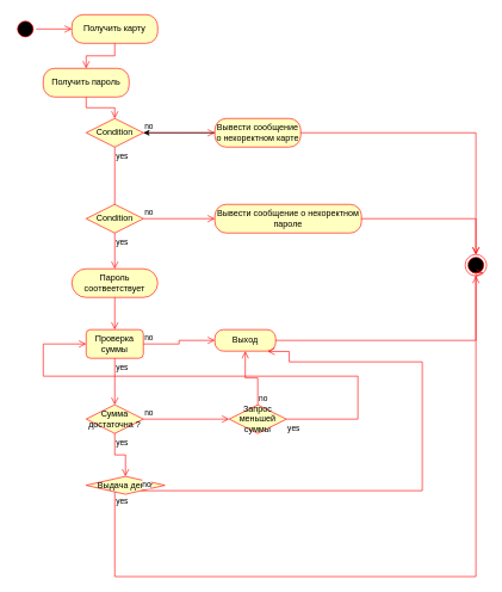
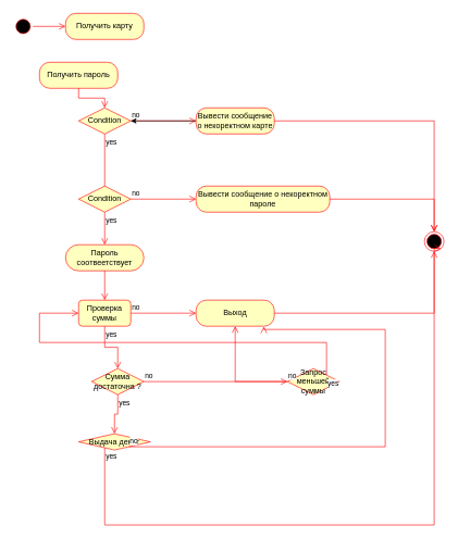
- <mxCell id="6" value="" style="edgeStyle=orthogonalEdgeStyle;html=1;verticalAlign=bottom;endArrow=open;endSize=8;strokeColor=#ff0000;rounded=0;entryX=0.5;entryY=0;entryDx=0;entryDy=0;" edge="1" source="5" parent="1" target="7"><mxGeometry relative="1" as="geometry"><mxPoint x="160" y="265" as="targetPoint" /><Array as="points" /></mxGeometry></mxCell>
- <mxCell id="25" value="Выход" style="rounded=1;whiteSpace=wrap;html=1;arcSize=40;fontColor=#000000;fillColor=#ffffc0;strokeColor=#ff0000;" vertex="1" parent="1"><mxGeometry x="300" y="460" width="85" height="30" as="geometry" /></mxCell>
+ <mxCell id="25" value="Выход" style="rounded=1;whiteSpace=wrap;html=1;arcSize=40;fontColor=#000000;fillColor=#ffffc0;strokeColor=#ff0000;" vertex="1" parent="1"><mxGeometry x="300" y="460" width="120" height="40" as="geometry" /></mxCell>
- <mxCell id="27" value="Сумма достаточна ?" style="rhombus;whiteSpace=wrap;html=1;fillColor=#ffffc0;strokeColor=#ff0000;" vertex="1" parent="1"><mxGeometry x="120" y="565" width="80" height="40" as="geometry" /></mxCell>
+ <mxCell id="27" value="Сумма достаточна ?" style="rhombus;whiteSpace=wrap;html=1;fillColor=#ffffc0;strokeColor=#ff0000;" vertex="1" parent="1"><mxGeometry x="140" y="565" width="80" height="40" as="geometry" /></mxCell>
- <mxCell id="30" value="Запрос меньшей суммы" style="rhombus;whiteSpace=wrap;html=1;fillColor=#ffffc0;strokeColor=#ff0000;" vertex="1" parent="1"><mxGeometry x="320" y="565" width="80" height="40" as="geometry" /></mxCell>
+ <mxCell id="30" value="Запрос меньшей суммы" style="rhombus;whiteSpace=wrap;html=1;fillColor=#ffffc0;strokeColor=#ff0000;" vertex="1" parent="1"><mxGeometry x="440" y="565" width="80" height="40" as="geometry" /></mxCell>
